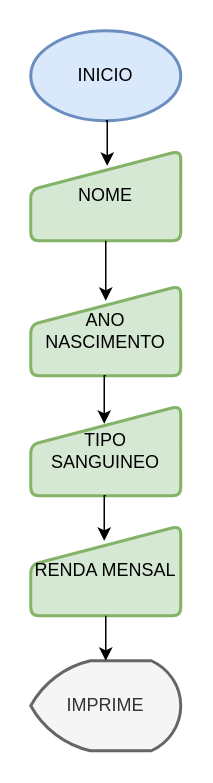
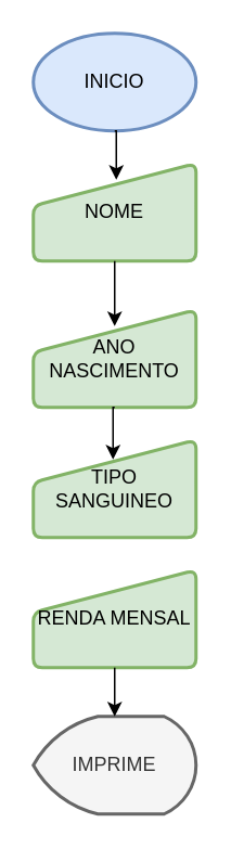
- <mxCell id="11" style="edgeStyle=orthogonalEdgeStyle;rounded=0;orthogonalLoop=1;jettySize=auto;html=1;exitX=0.5;exitY=1;exitDx=0;exitDy=0;entryX=0.49;entryY=0.167;entryDx=0;entryDy=0;entryPerimeter=0;" parent="1" source="5" target="6" edge="1"><mxGeometry relative="1" as="geometry" /></mxCell>
